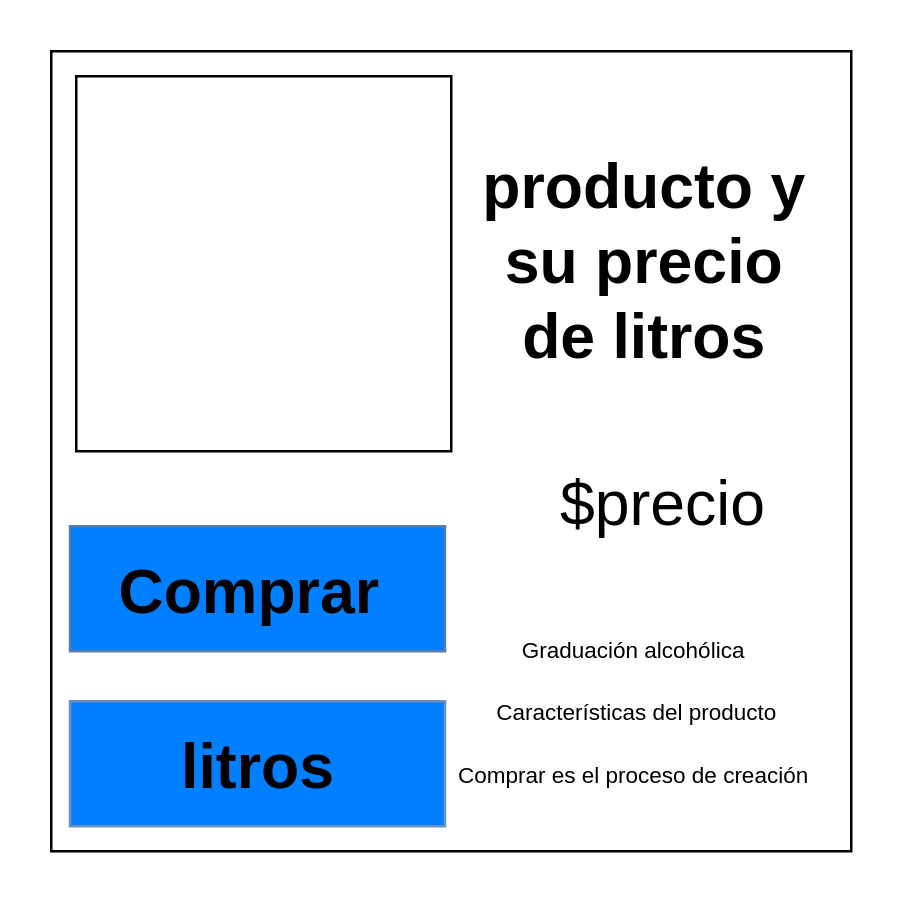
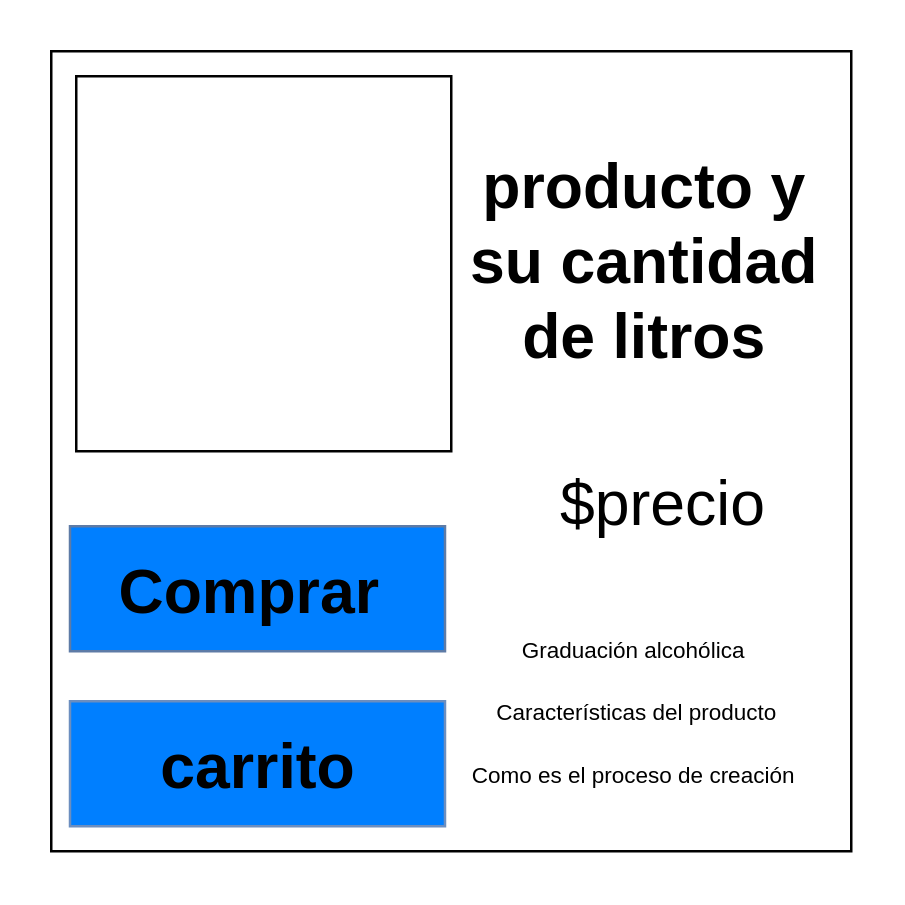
- <mxCell id="4" value="&lt;b&gt;&lt;font style=&quot;font-size: 25px&quot;&gt;producto y su&amp;nbsp;precio de litros&lt;/font&gt;&lt;/b&gt;" style="text;html=1;strokeColor=none;fillColor=none;align=center;verticalAlign=middle;whiteSpace=wrap;rounded=0;" vertex="1" parent="1"><mxGeometry x="185" y="47.5" width="145" height="110" as="geometry" /></mxCell>
+ <mxCell id="4" value="&lt;b&gt;&lt;font style=&quot;font-size: 25px&quot;&gt;producto y su&amp;nbsp;cantidad de litros&lt;/font&gt;&lt;/b&gt;" style="text;html=1;strokeColor=none;fillColor=none;align=center;verticalAlign=middle;whiteSpace=wrap;rounded=0;" vertex="1" parent="1"><mxGeometry x="185" y="47.5" width="145" height="110" as="geometry" /></mxCell>
- <mxCell id="7" value="&lt;font style=&quot;font-size: 9px&quot;&gt;Graduación alcohólica&amp;nbsp;&lt;br&gt;Características del producto&lt;br&gt;Comprar es el proceso de creación&amp;nbsp;&lt;/font&gt;" style="text;html=1;strokeColor=none;fillColor=none;align=center;verticalAlign=middle;whiteSpace=wrap;rounded=0;fontSize=21;" vertex="1" parent="1"><mxGeometry x="167.5" y="250" width="172.5" height="60" as="geometry" /></mxCell>
+ <mxCell id="7" value="&lt;font style=&quot;font-size: 9px&quot;&gt;Graduación alcohólica&amp;nbsp;&lt;br&gt;Características del producto&lt;br&gt;Como es el proceso de creación&amp;nbsp;&lt;/font&gt;" style="text;html=1;strokeColor=none;fillColor=none;align=center;verticalAlign=middle;whiteSpace=wrap;rounded=0;fontSize=21;" vertex="1" parent="1"><mxGeometry x="167.5" y="250" width="172.5" height="60" as="geometry" /></mxCell>
- <mxCell id="6" value="&lt;b&gt;&lt;font style=&quot;font-size: 25px&quot;&gt;litros&lt;/font&gt;&lt;/b&gt;" style="text;html=1;strokeColor=#6c8ebf;align=center;verticalAlign=middle;whiteSpace=wrap;rounded=0;fontSize=21;fillColor=#007FFF;" vertex="1" parent="1"><mxGeometry x="27.5" y="280" width="150" height="50" as="geometry" /></mxCell>
+ <mxCell id="6" value="&lt;b&gt;&lt;font style=&quot;font-size: 25px&quot;&gt;carrito&lt;/font&gt;&lt;/b&gt;" style="text;html=1;strokeColor=#6c8ebf;align=center;verticalAlign=middle;whiteSpace=wrap;rounded=0;fontSize=21;fillColor=#007FFF;" vertex="1" parent="1"><mxGeometry x="27.5" y="280" width="150" height="50" as="geometry" /></mxCell>
